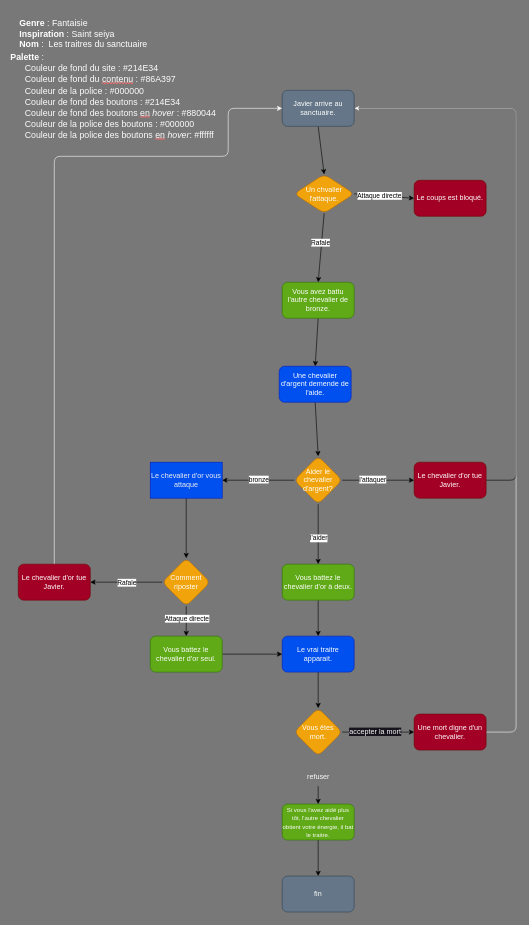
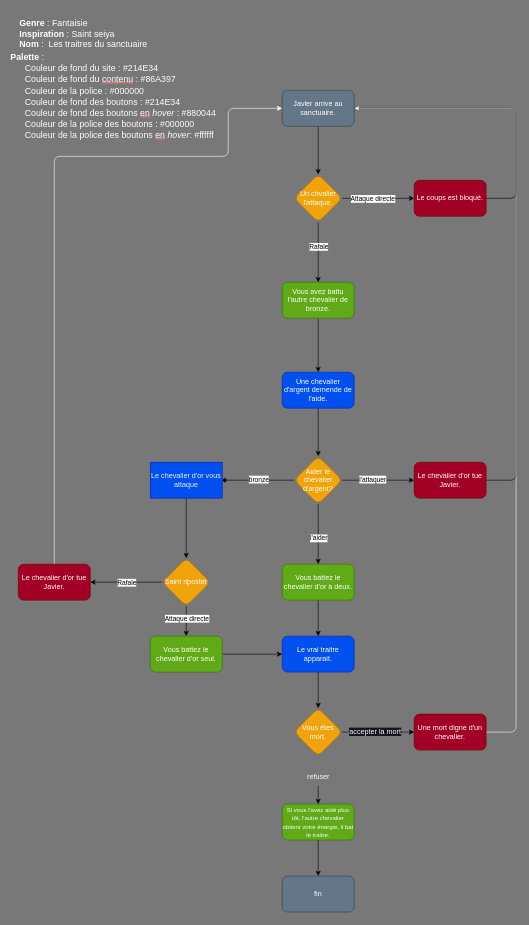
- <mxCell id="8" value="&lt;font color=&quot;#ffffff&quot;&gt;Un chvalier l'attaque.&lt;/font&gt;" style="rhombus;whiteSpace=wrap;html=1;fillColor=#f0a30a;fontColor=#000000;strokeColor=#BD7000;rounded=1;" parent="1" vertex="1"><mxGeometry x="490" y="290" width="100" height="65" as="geometry" /></mxCell>
+ <mxCell id="8" value="&lt;font color=&quot;#ffffff&quot;&gt;Un chvalier l'attaque.&lt;/font&gt;" style="rhombus;whiteSpace=wrap;html=1;fillColor=#f0a30a;fontColor=#000000;strokeColor=#BD7000;rounded=1;" parent="1" vertex="1"><mxGeometry x="490" y="290" width="80" height="80" as="geometry" /></mxCell>
+ <mxCell id="9" style="edgeStyle=orthogonalEdgeStyle;html=1;exitX=1;exitY=0.5;exitDx=0;exitDy=0;fontColor=#FCFCFC;entryX=1;entryY=0.5;entryDx=0;entryDy=0;" parent="1" source="10" target="3" edge="1"><mxGeometry relative="1" as="geometry"><mxPoint x="850" y="330" as="targetPoint" /><Array as="points"><mxPoint x="860" y="330" /><mxPoint x="860" y="180" /></Array></mxGeometry></mxCell>
- <mxCell id="16" value="Une chevalier d'argent demende de l'aide." style="rounded=1;whiteSpace=wrap;html=1;fillColor=#0050ef;fontColor=#ffffff;strokeColor=#001DBC;" parent="1" vertex="1"><mxGeometry x="465" y="610" width="120" height="60" as="geometry" /></mxCell>
+ <mxCell id="16" value="Une chevalier d'argent demende de l'aide." style="rounded=1;whiteSpace=wrap;html=1;fillColor=#0050ef;fontColor=#ffffff;strokeColor=#001DBC;" parent="1" vertex="1"><mxGeometry x="470" y="620" width="120" height="60" as="geometry" /></mxCell>
- <mxCell id="19" style="edgeStyle=orthogonalEdgeStyle;html=1;exitX=0;exitY=0.5;exitDx=0;exitDy=0;entryX=1;entryY=0.5;entryDx=0;entryDy=0;fontColor=#FCFCFC;" parent="1" source="20" target="50" edge="1"><mxGeometry relative="1" as="geometry"><mxPoint x="360" y="800" as="targetPoint" /></mxGeometry></mxCell>
+ <mxCell id="19" style="edgeStyle=orthogonalEdgeStyle;html=1;exitX=0;exitY=0.5;exitDx=0;exitDy=0;entryX=1;entryY=0.5;entryDx=0;entryDy=0;fontColor=#FCFCFC;endArrow=diamond;" parent="1" source="20" target="50" edge="1"><mxGeometry relative="1" as="geometry"><mxPoint x="360" y="800" as="targetPoint" /></mxGeometry></mxCell>
- <mxCell id="45" value="&lt;span style=&quot;color: rgb(255, 255, 255);&quot;&gt;Comment riposter&lt;/span&gt;" style="rhombus;whiteSpace=wrap;html=1;fillColor=#f0a30a;fontColor=#000000;strokeColor=#BD7000;rounded=1;" parent="1" vertex="1"><mxGeometry x="270" y="930" width="80" height="80" as="geometry" /></mxCell>
+ <mxCell id="45" value="&lt;span style=&quot;color: rgb(255, 255, 255);&quot;&gt;Saint riposter&lt;/span&gt;" style="rhombus;whiteSpace=wrap;html=1;fillColor=#f0a30a;fontColor=#000000;strokeColor=#BD7000;rounded=1;" parent="1" vertex="1"><mxGeometry x="270" y="930" width="80" height="80" as="geometry" /></mxCell>
